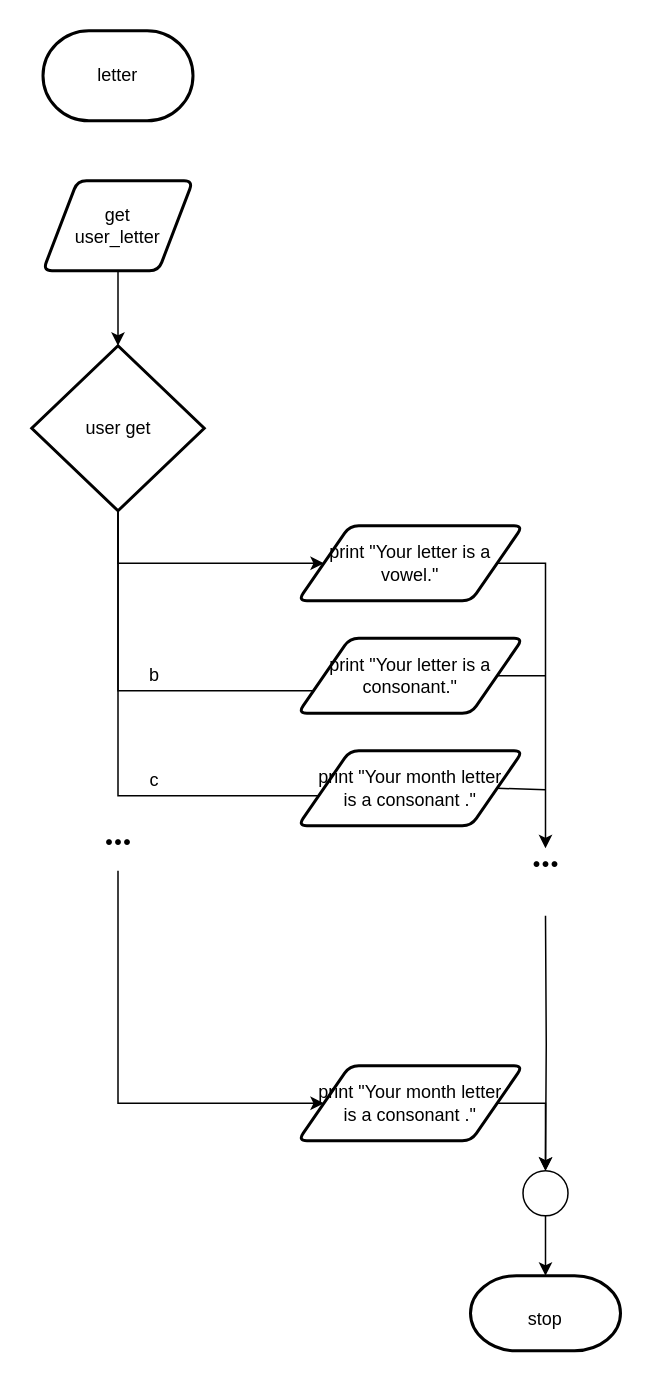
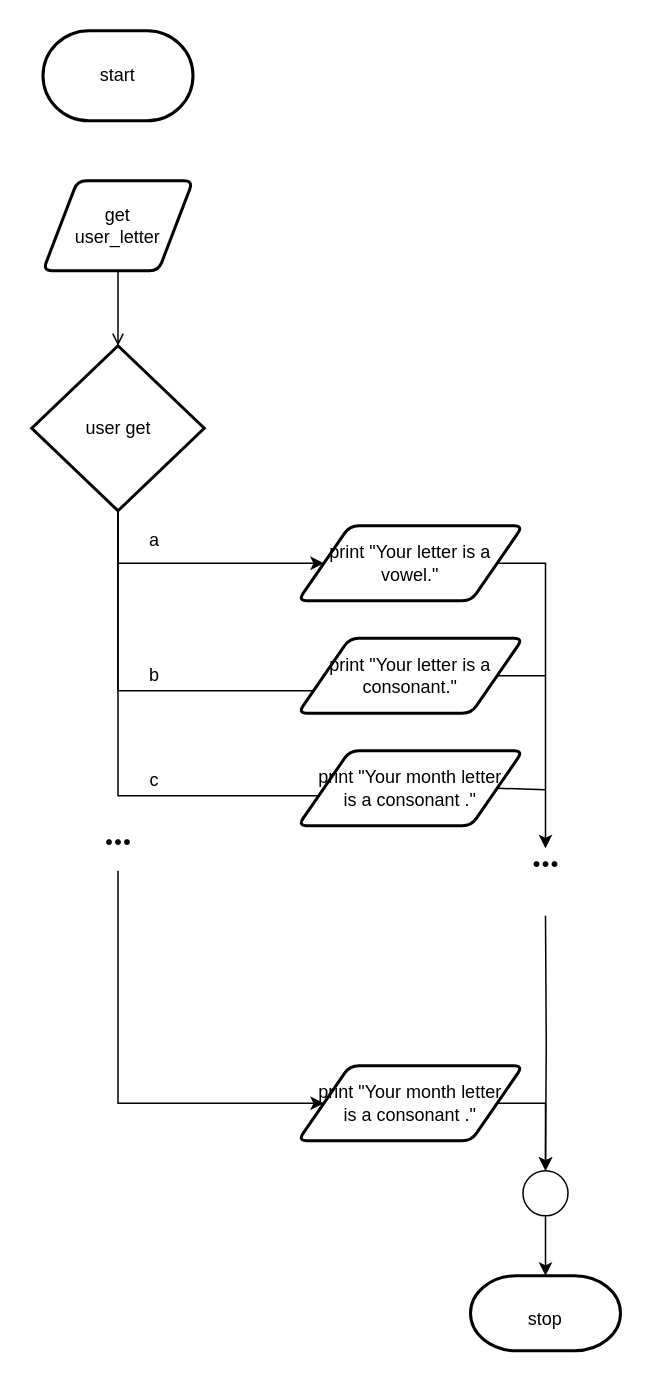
- <mxCell id="2" value="letter" style="strokeWidth=2;html=1;shape=mxgraph.flowchart.terminator;whiteSpace=wrap;" parent="1" vertex="1"><mxGeometry x="28" y="20" width="100" height="60" as="geometry" /></mxCell>
+ <mxCell id="2" value="start" style="strokeWidth=2;html=1;shape=mxgraph.flowchart.terminator;whiteSpace=wrap;" parent="1" vertex="1"><mxGeometry x="28" y="20" width="100" height="60" as="geometry" /></mxCell>
- <mxCell id="3" style="edgeStyle=none;html=1;entryX=0.5;entryY=0;entryDx=0;entryDy=0;entryPerimeter=0;" parent="1" source="4" target="9" edge="1"><mxGeometry relative="1" as="geometry" /></mxCell>
+ <mxCell id="3" style="edgeStyle=none;html=1;entryX=0.5;entryY=0;entryDx=0;entryDy=0;entryPerimeter=0;endArrow=open;" parent="1" source="4" target="9" edge="1"><mxGeometry relative="1" as="geometry" /></mxCell>
+ <mxCell id="12" value="a" style="text;html=1;align=center;verticalAlign=middle;resizable=0;points=[];autosize=1;strokeColor=none;fillColor=none;" parent="1" vertex="1"><mxGeometry x="92" y="350" width="20" height="20" as="geometry" /></mxCell>
